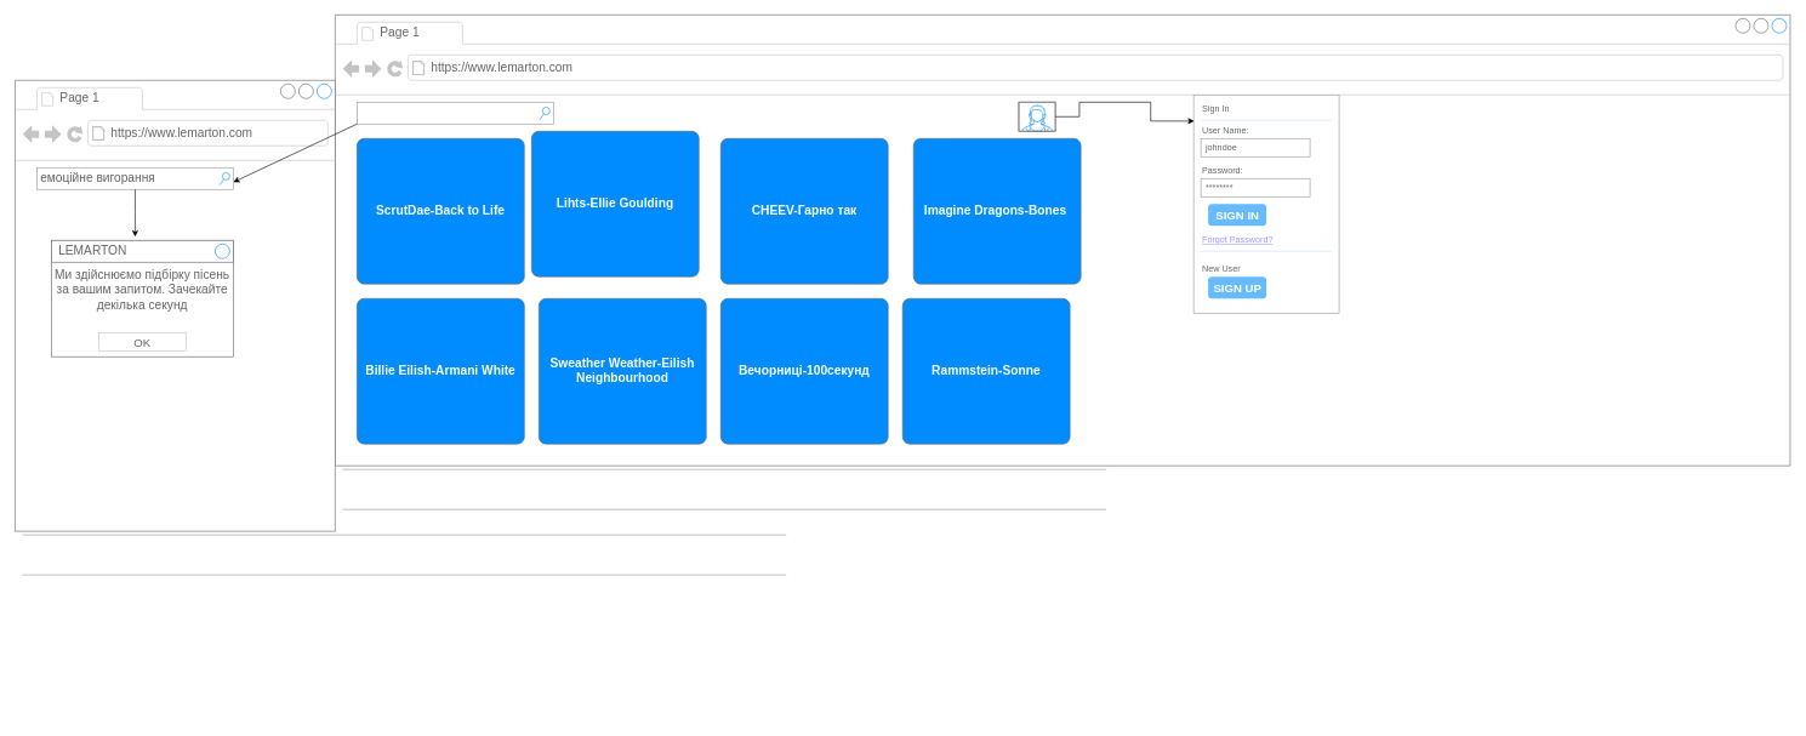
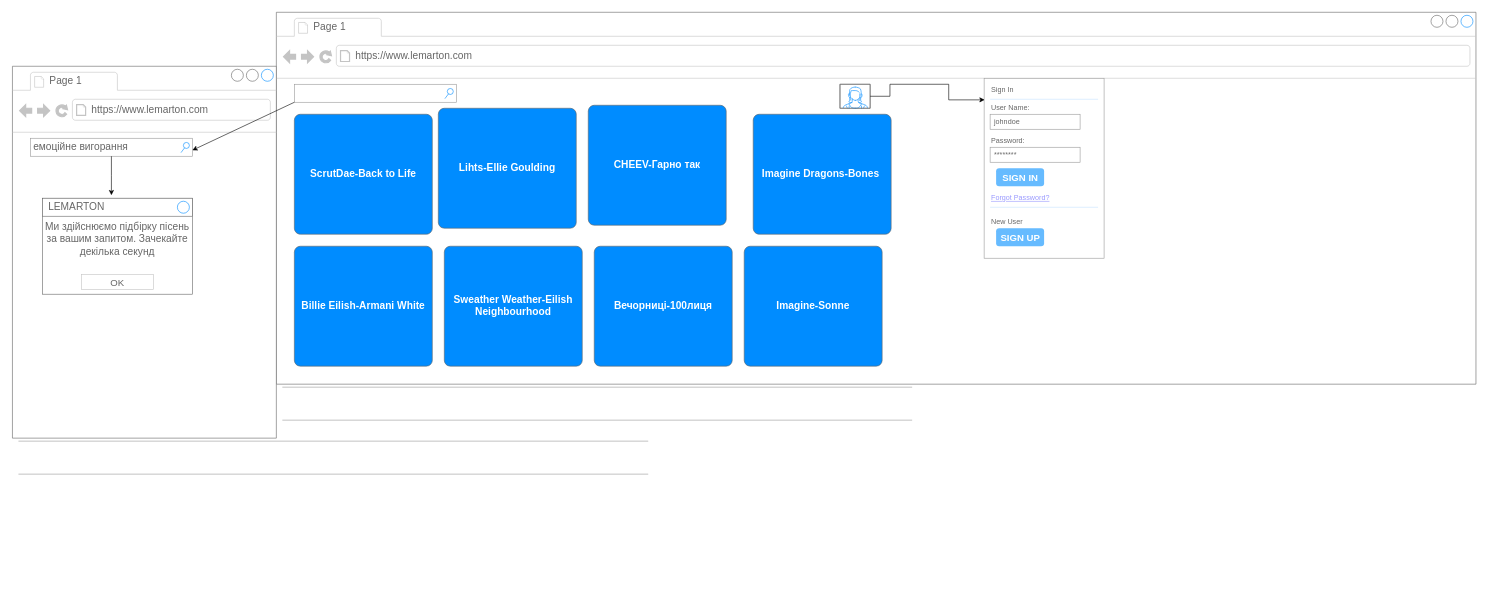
- <mxCell id="10" value="CHEEV-Гарно так" style="strokeWidth=1;shadow=0;dashed=0;align=center;html=1;shape=mxgraph.mockup.buttons.button;strokeColor=#666666;fontColor=#ffffff;mainText=;buttonStyle=round;fontSize=17;fontStyle=1;fillColor=#008cff;whiteSpace=wrap;" vertex="1" parent="2"><mxGeometry x="530" y="170" width="230" height="200" as="geometry" /></mxCell>
+ <mxCell id="10" value="CHEEV-Гарно так" style="strokeWidth=1;shadow=0;dashed=0;align=center;html=1;shape=mxgraph.mockup.buttons.button;strokeColor=#666666;fontColor=#ffffff;mainText=;buttonStyle=round;fontSize=17;fontStyle=1;fillColor=#008cff;whiteSpace=wrap;" vertex="1" parent="2"><mxGeometry x="520" y="155" width="230" height="200" as="geometry" /></mxCell>
- <mxCell id="14" value="Вечорниці-100секунд" style="strokeWidth=1;shadow=0;dashed=0;align=center;html=1;shape=mxgraph.mockup.buttons.button;strokeColor=#666666;fontColor=#ffffff;mainText=;buttonStyle=round;fontSize=17;fontStyle=1;fillColor=#008cff;whiteSpace=wrap;" vertex="1" parent="2"><mxGeometry x="530" y="390" width="230" height="200" as="geometry" /></mxCell>
+ <mxCell id="14" value="Вечорниці-100лиця" style="strokeWidth=1;shadow=0;dashed=0;align=center;html=1;shape=mxgraph.mockup.buttons.button;strokeColor=#666666;fontColor=#ffffff;mainText=;buttonStyle=round;fontSize=17;fontStyle=1;fillColor=#008cff;whiteSpace=wrap;" vertex="1" parent="2"><mxGeometry x="530" y="390" width="230" height="200" as="geometry" /></mxCell>
- <mxCell id="15" value="Rammstein-Sonne" style="strokeWidth=1;shadow=0;dashed=0;align=center;html=1;shape=mxgraph.mockup.buttons.button;strokeColor=#666666;fontColor=#ffffff;mainText=;buttonStyle=round;fontSize=17;fontStyle=1;fillColor=#008cff;whiteSpace=wrap;" vertex="1" parent="2"><mxGeometry x="780" y="390" width="230" height="200" as="geometry" /></mxCell>
+ <mxCell id="15" value="Imagine-Sonne" style="strokeWidth=1;shadow=0;dashed=0;align=center;html=1;shape=mxgraph.mockup.buttons.button;strokeColor=#666666;fontColor=#ffffff;mainText=;buttonStyle=round;fontSize=17;fontStyle=1;fillColor=#008cff;whiteSpace=wrap;" vertex="1" parent="2"><mxGeometry x="780" y="390" width="230" height="200" as="geometry" /></mxCell>
